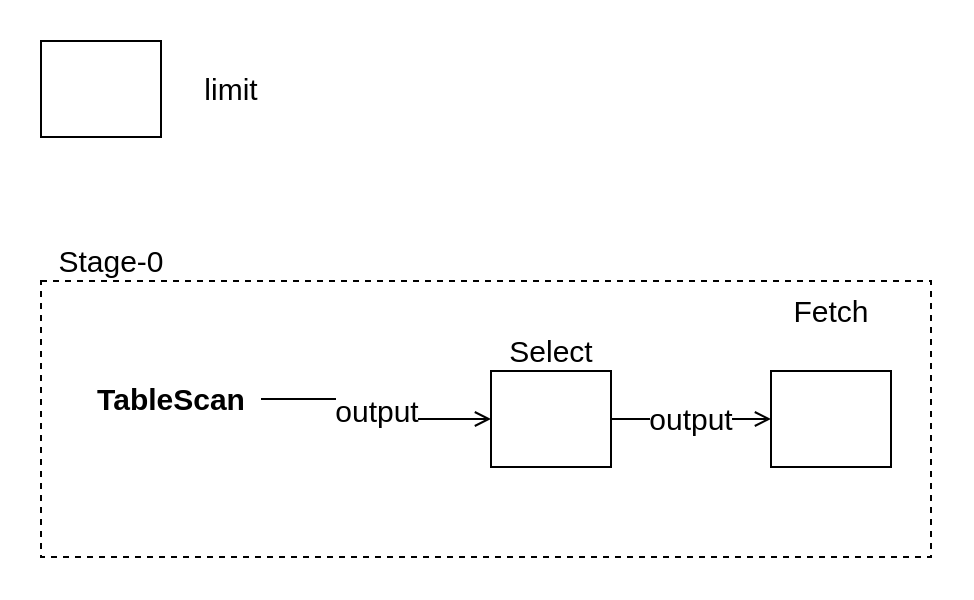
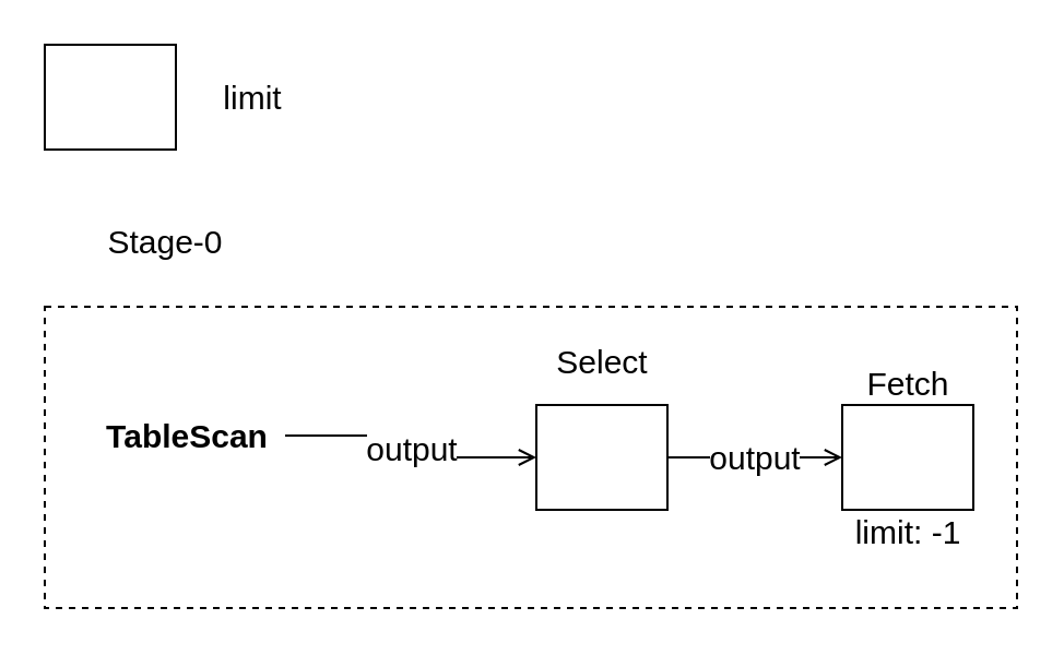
- <mxCell id="12" value="Stage-0" style="text;html=1;align=center;verticalAlign=middle;resizable=0;points=[];autosize=1;strokeColor=none;fontSize=15;" vertex="1" parent="1"><mxGeometry x="20" y="120" width="70" height="20" as="geometry" /></mxCell>
+ <mxCell id="12" value="Stage-0" style="text;html=1;align=center;verticalAlign=middle;resizable=0;points=[];autosize=1;strokeColor=none;fontSize=15;" vertex="1" parent="1"><mxGeometry x="40" y="100" width="70" height="20" as="geometry" /></mxCell>
- <mxCell id="5" value="Fetch" style="text;html=1;align=center;verticalAlign=middle;resizable=0;points=[];autosize=1;strokeColor=none;fontSize=15;" vertex="1" parent="1"><mxGeometry x="390" y="145" width="50" height="20" as="geometry" /></mxCell>
+ <mxCell id="5" value="Fetch" style="text;html=1;align=center;verticalAlign=middle;resizable=0;points=[];autosize=1;strokeColor=none;fontSize=15;" vertex="1" parent="1"><mxGeometry x="390" y="165" width="50" height="20" as="geometry" /></mxCell>
- <mxCell id="9" value="Select" style="text;html=1;align=center;verticalAlign=middle;resizable=0;points=[];autosize=1;strokeColor=none;fontSize=15;" vertex="1" parent="1"><mxGeometry x="245" y="165" width="60" height="20" as="geometry" /></mxCell>
+ <mxCell id="9" value="Select" style="text;html=1;align=center;verticalAlign=middle;resizable=0;points=[];autosize=1;strokeColor=none;fontSize=15;" vertex="1" parent="1"><mxGeometry x="245" y="155" width="60" height="20" as="geometry" /></mxCell>
+ <mxCell id="13" value="limit: -1" style="text;html=1;align=center;verticalAlign=middle;resizable=0;points=[];autosize=1;strokeColor=none;fontSize=15;" vertex="1" parent="1"><mxGeometry x="385" y="233" width="60" height="20" as="geometry" /></mxCell>
